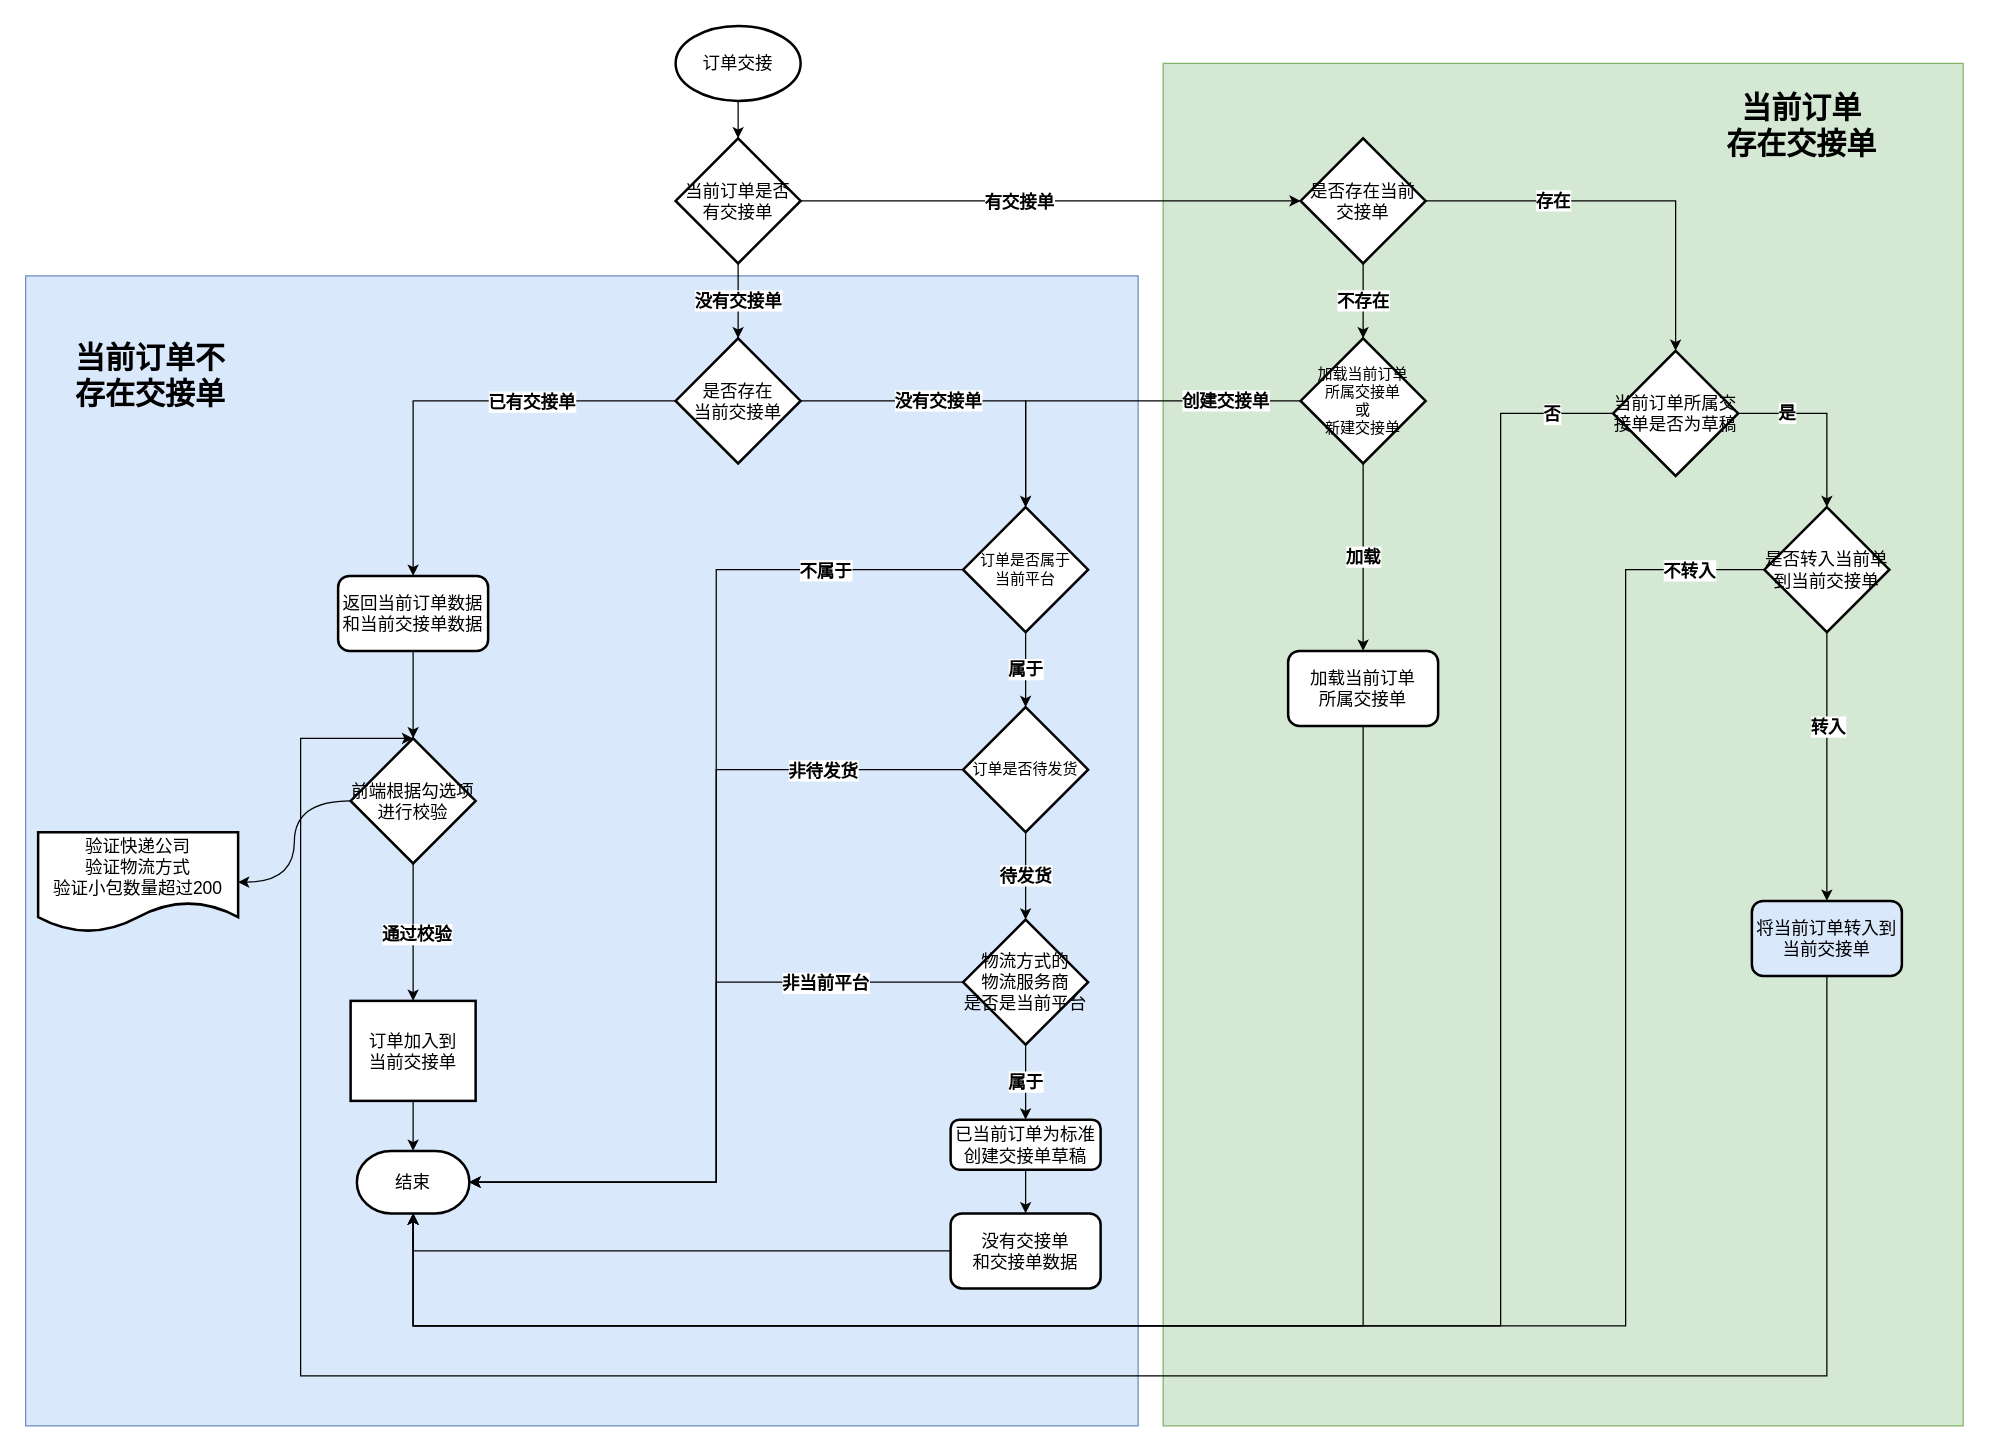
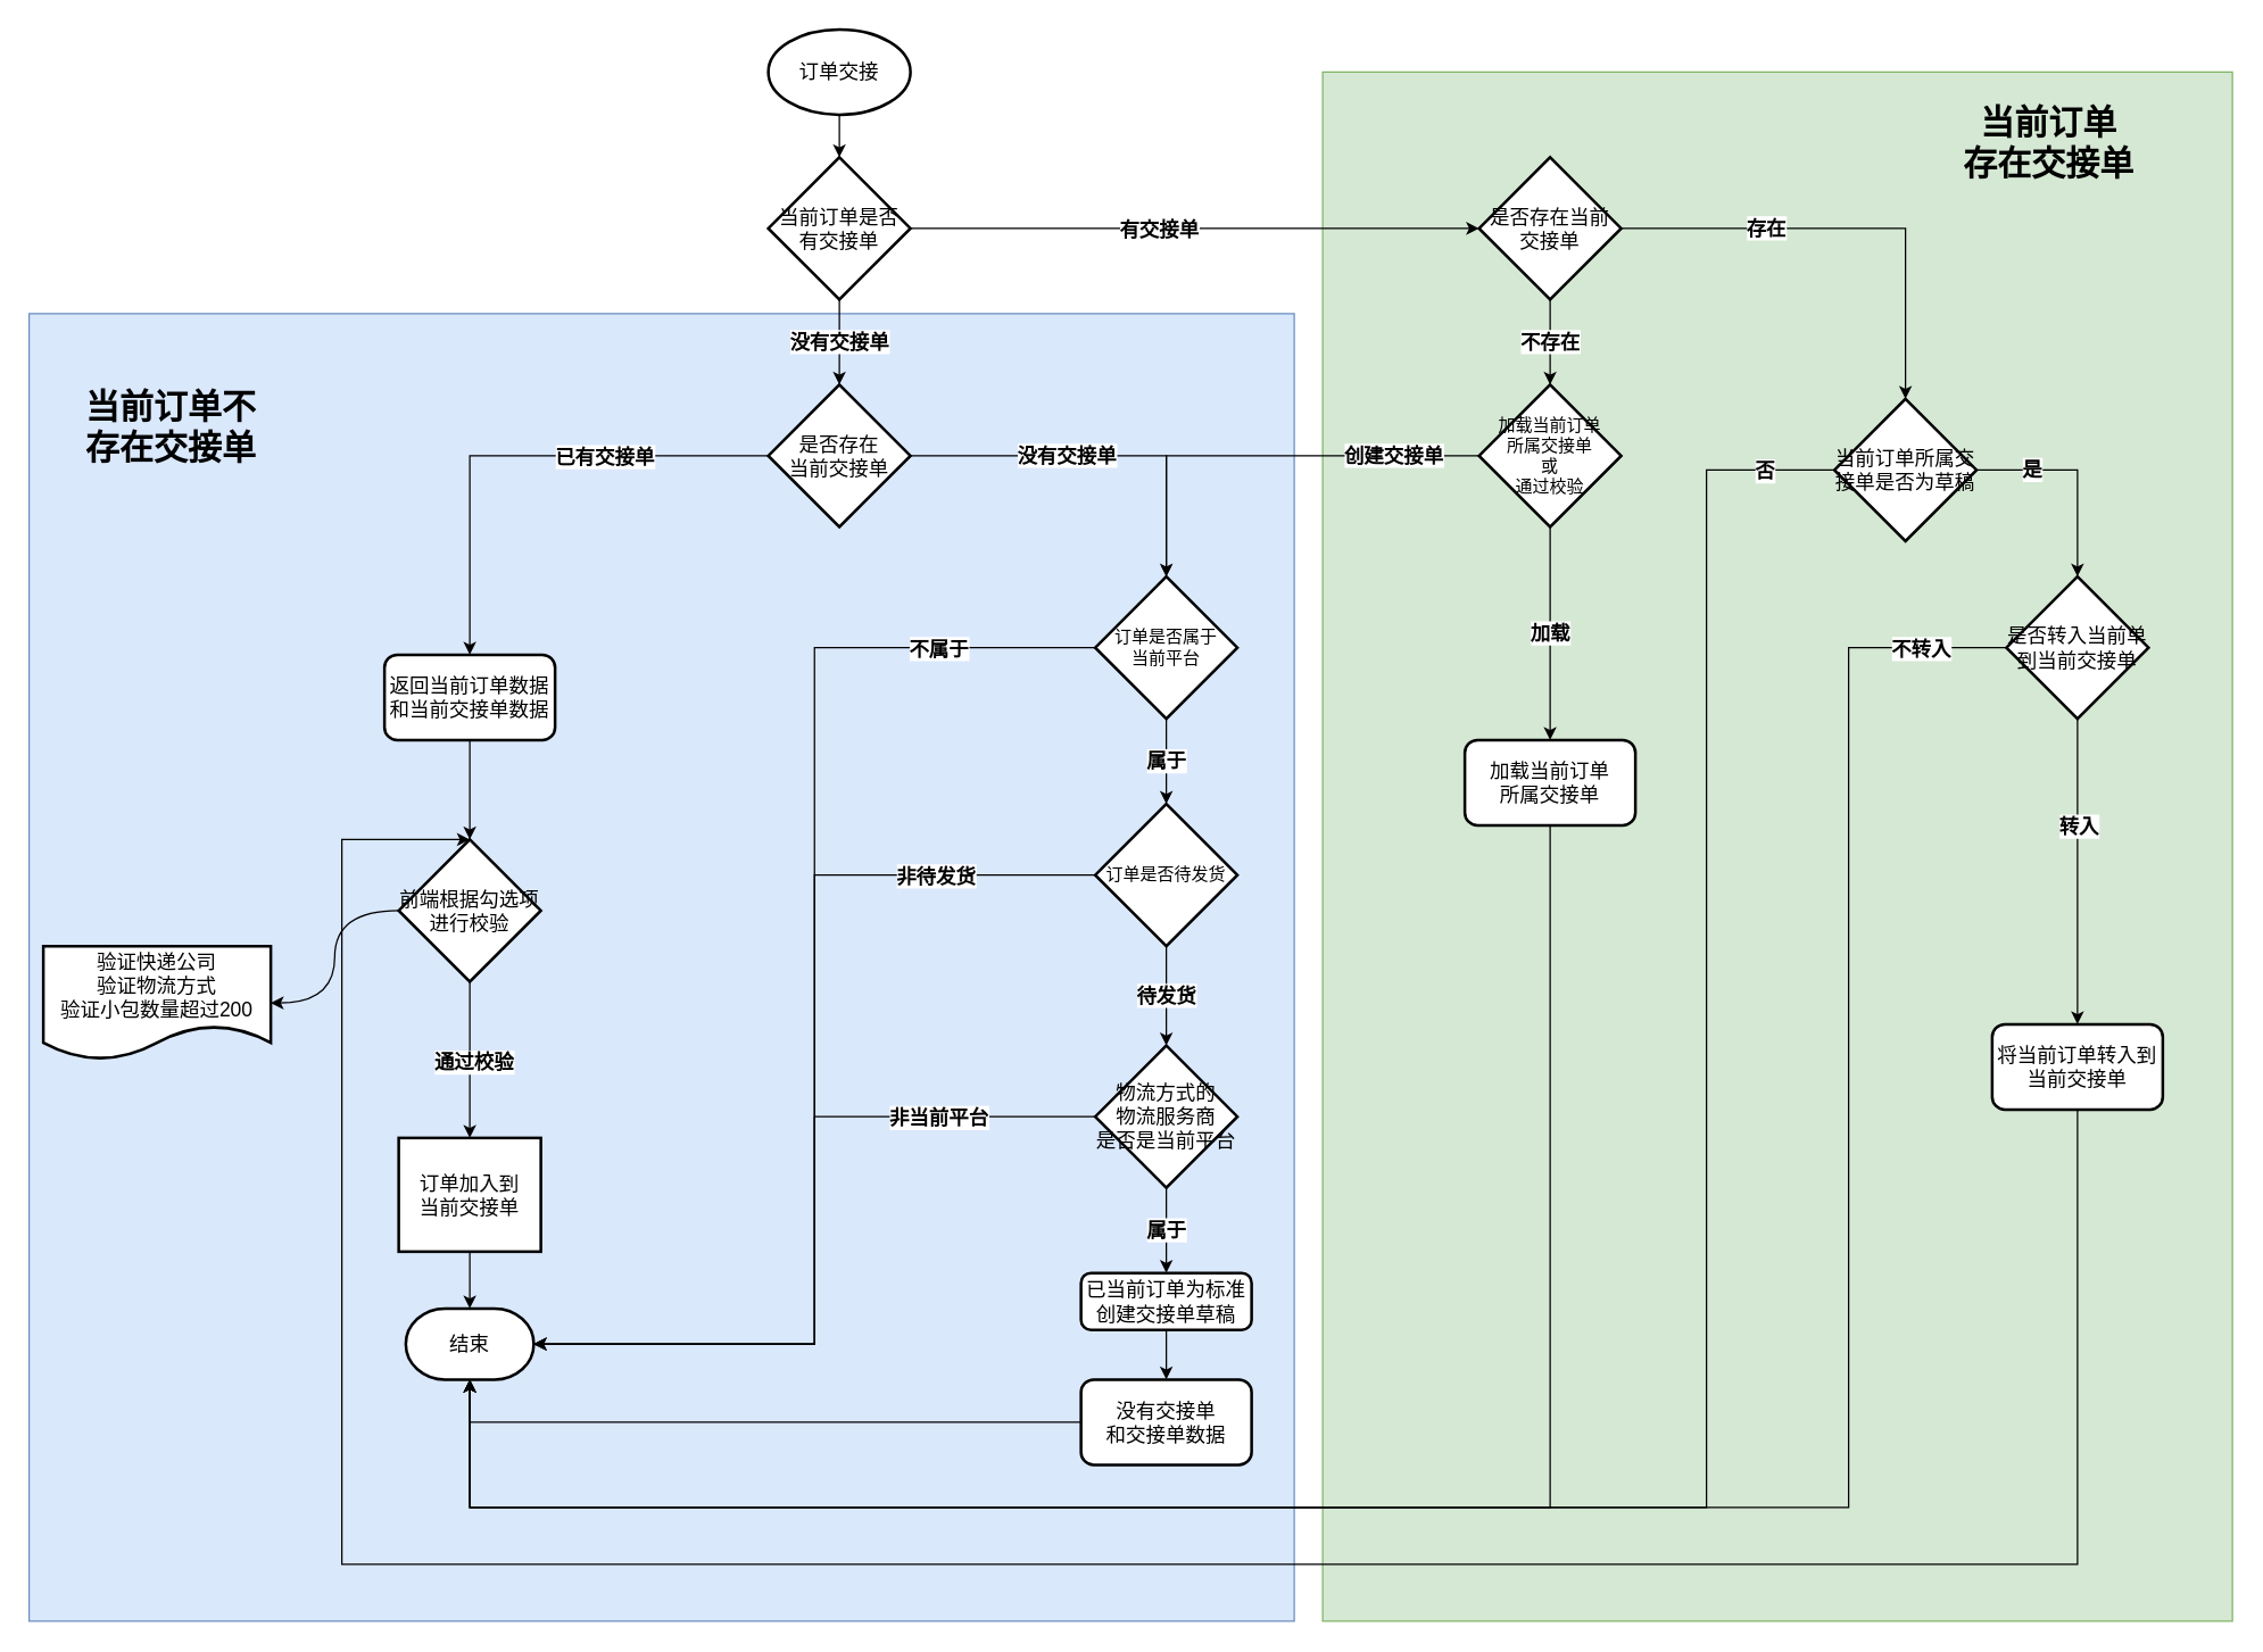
- <mxCell id="43" value="加载当前订单&lt;br&gt;所属交接单&lt;br&gt;或&lt;br&gt;新建交接单" style="strokeWidth=2;html=1;shape=mxgraph.flowchart.decision;whiteSpace=wrap;" vertex="1" parent="1"><mxGeometry x="1040" y="270" width="100" height="100" as="geometry" /></mxCell>
+ <mxCell id="43" value="加载当前订单&lt;br&gt;所属交接单&lt;br&gt;或&lt;br&gt;通过校验" style="strokeWidth=2;html=1;shape=mxgraph.flowchart.decision;whiteSpace=wrap;" vertex="1" parent="1"><mxGeometry x="1040" y="270" width="100" height="100" as="geometry" /></mxCell>
- <mxCell id="56" value="&lt;font style=&quot;font-size: 14px;&quot;&gt;将当前订单转入到&lt;br&gt;当前交接单&lt;/font&gt;" style="rounded=1;whiteSpace=wrap;html=1;strokeWidth=2;fillColor=#dae8fc;" vertex="1" parent="1"><mxGeometry x="1401" y="720" width="120" height="60" as="geometry" /></mxCell>
+ <mxCell id="56" value="&lt;font style=&quot;font-size: 14px;&quot;&gt;将当前订单转入到&lt;br&gt;当前交接单&lt;/font&gt;" style="rounded=1;whiteSpace=wrap;html=1;strokeWidth=2;" vertex="1" parent="1"><mxGeometry x="1401" y="720" width="120" height="60" as="geometry" /></mxCell>
